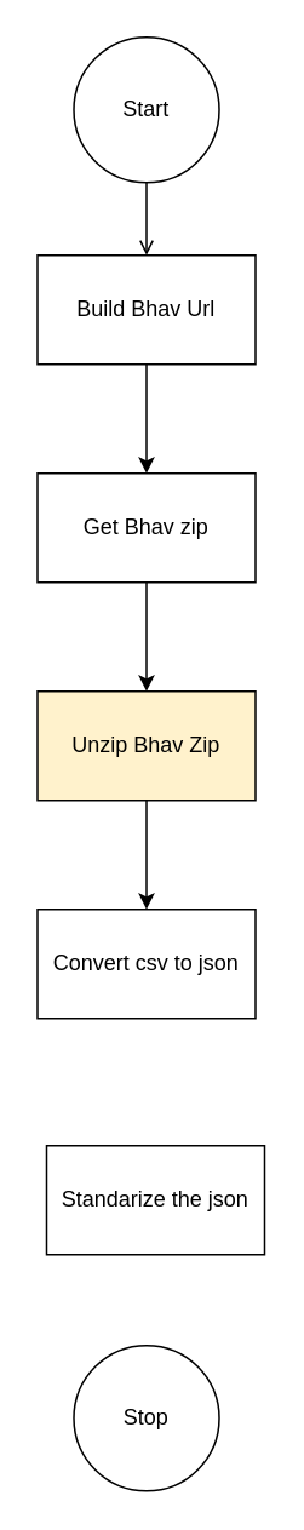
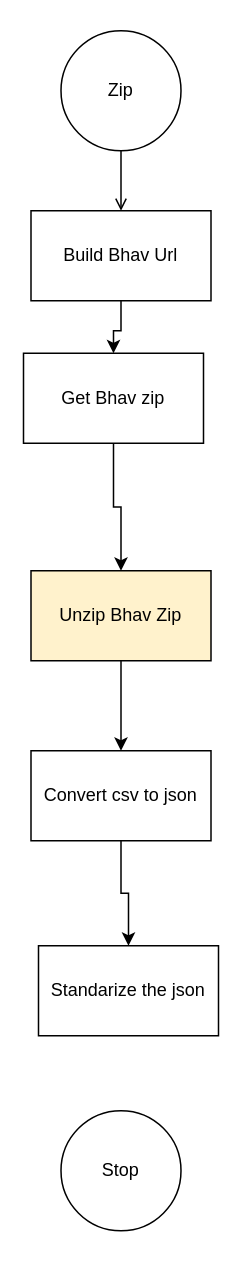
- <mxCell id="12" value="Start" style="ellipse;whiteSpace=wrap;html=1;aspect=fixed;" vertex="1" parent="1"><mxGeometry x="40" width="80" height="80" as="geometry" y="20" /></mxCell>
+ <mxCell id="12" value="Zip" style="ellipse;whiteSpace=wrap;html=1;aspect=fixed;" vertex="1" parent="1"><mxGeometry x="40" width="80" height="80" as="geometry" y="20" /></mxCell>
- <mxCell id="5" value="Get Bhav zip" style="rounded=0;whiteSpace=wrap;html=1;" vertex="1" parent="1"><mxGeometry x="20" y="260" width="120" height="60" as="geometry" /></mxCell>
+ <mxCell id="5" value="Get Bhav zip" style="rounded=0;whiteSpace=wrap;html=1;" vertex="1" parent="1"><mxGeometry x="15" y="235" width="120" height="60" as="geometry" /></mxCell>
+ <mxCell id="8" style="edgeStyle=orthogonalEdgeStyle;rounded=0;orthogonalLoop=1;jettySize=auto;html=1;entryX=0.5;entryY=0;entryDx=0;entryDy=0;" edge="1" parent="1" source="9" target="10"><mxGeometry relative="1" as="geometry" /></mxCell>
